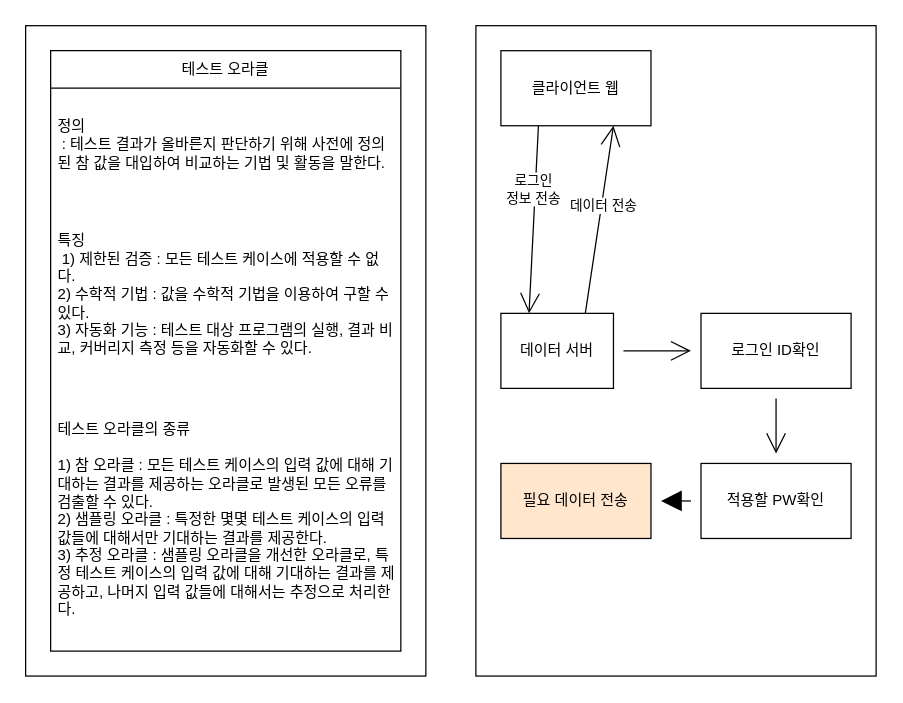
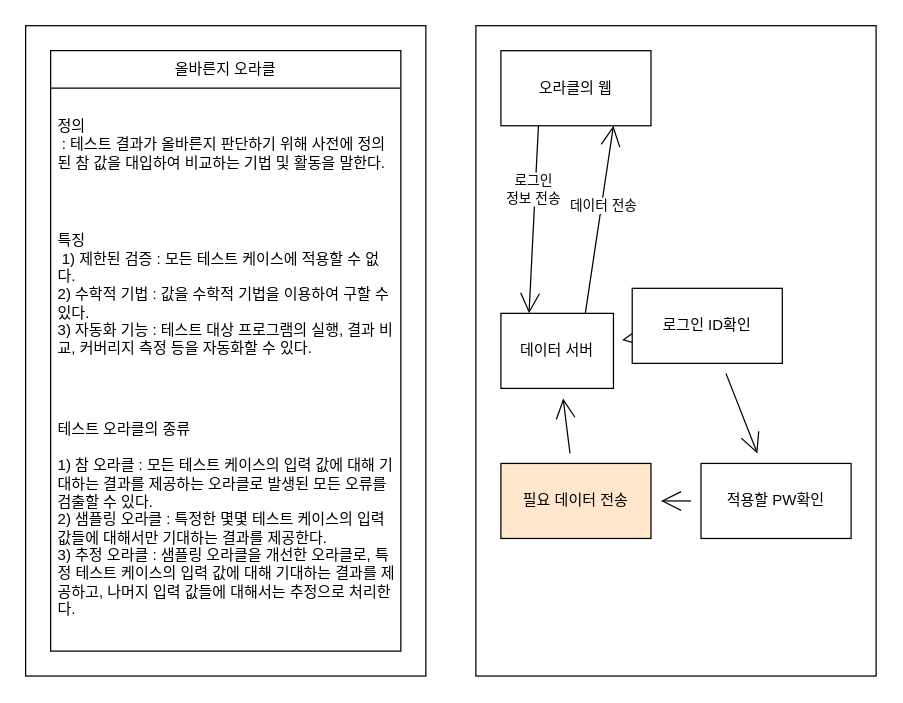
- <mxCell id="3" value="테스트 오라클" style="swimlane;fontStyle=0;childLayout=stackLayout;horizontal=1;startSize=30;horizontalStack=0;resizeParent=1;resizeParentMax=0;resizeLast=0;collapsible=1;marginBottom=0;hachureGap=4;whiteSpace=wrap;" vertex="1" parent="1"><mxGeometry x="40" y="40" width="280" height="480" as="geometry" /></mxCell>
+ <mxCell id="3" value="올바른지 오라클" style="swimlane;fontStyle=0;childLayout=stackLayout;horizontal=1;startSize=30;horizontalStack=0;resizeParent=1;resizeParentMax=0;resizeLast=0;collapsible=1;marginBottom=0;hachureGap=4;whiteSpace=wrap;" vertex="1" parent="1"><mxGeometry x="40" y="40" width="280" height="480" as="geometry" /></mxCell>
- <mxCell id="10" value="클라이언트 웹" style="rounded=0;whiteSpace=wrap;html=1;hachureGap=4;" vertex="1" parent="1"><mxGeometry x="400" y="40" width="120" height="60" as="geometry" /></mxCell>
+ <mxCell id="10" value="오라클의 웹" style="rounded=0;whiteSpace=wrap;html=1;hachureGap=4;" vertex="1" parent="1"><mxGeometry x="400" y="40" width="120" height="60" as="geometry" /></mxCell>
- <mxCell id="16" value="로그인 ID확인" style="rounded=0;whiteSpace=wrap;html=1;hachureGap=4;" vertex="1" parent="1"><mxGeometry x="560" y="250" width="120" height="60" as="geometry" /></mxCell>
+ <mxCell id="16" value="로그인 ID확인" style="rounded=0;whiteSpace=wrap;html=1;hachureGap=4;" vertex="1" parent="1"><mxGeometry x="505" y="230" width="120" height="60" as="geometry" /></mxCell>
+ <mxCell id="19" value="" style="edgeStyle=none;curved=1;rounded=0;orthogonalLoop=1;jettySize=auto;html=1;endArrow=open;startSize=14;endSize=14;sourcePerimeterSpacing=8;targetPerimeterSpacing=8;" edge="1" parent="1" source="20" target="14"><mxGeometry relative="1" as="geometry" /></mxCell>
- <mxCell id="17" value="" style="edgeStyle=none;curved=1;rounded=0;orthogonalLoop=1;jettySize=auto;html=1;endArrow=block;startSize=14;endSize=14;sourcePerimeterSpacing=8;targetPerimeterSpacing=8;" edge="1" parent="1" source="18" target="20"><mxGeometry relative="1" as="geometry" /></mxCell>
+ <mxCell id="17" value="" style="edgeStyle=none;curved=1;rounded=0;orthogonalLoop=1;jettySize=auto;html=1;endArrow=open;startSize=14;endSize=14;sourcePerimeterSpacing=8;targetPerimeterSpacing=8;" edge="1" parent="1" source="18" target="20"><mxGeometry relative="1" as="geometry" /></mxCell>
